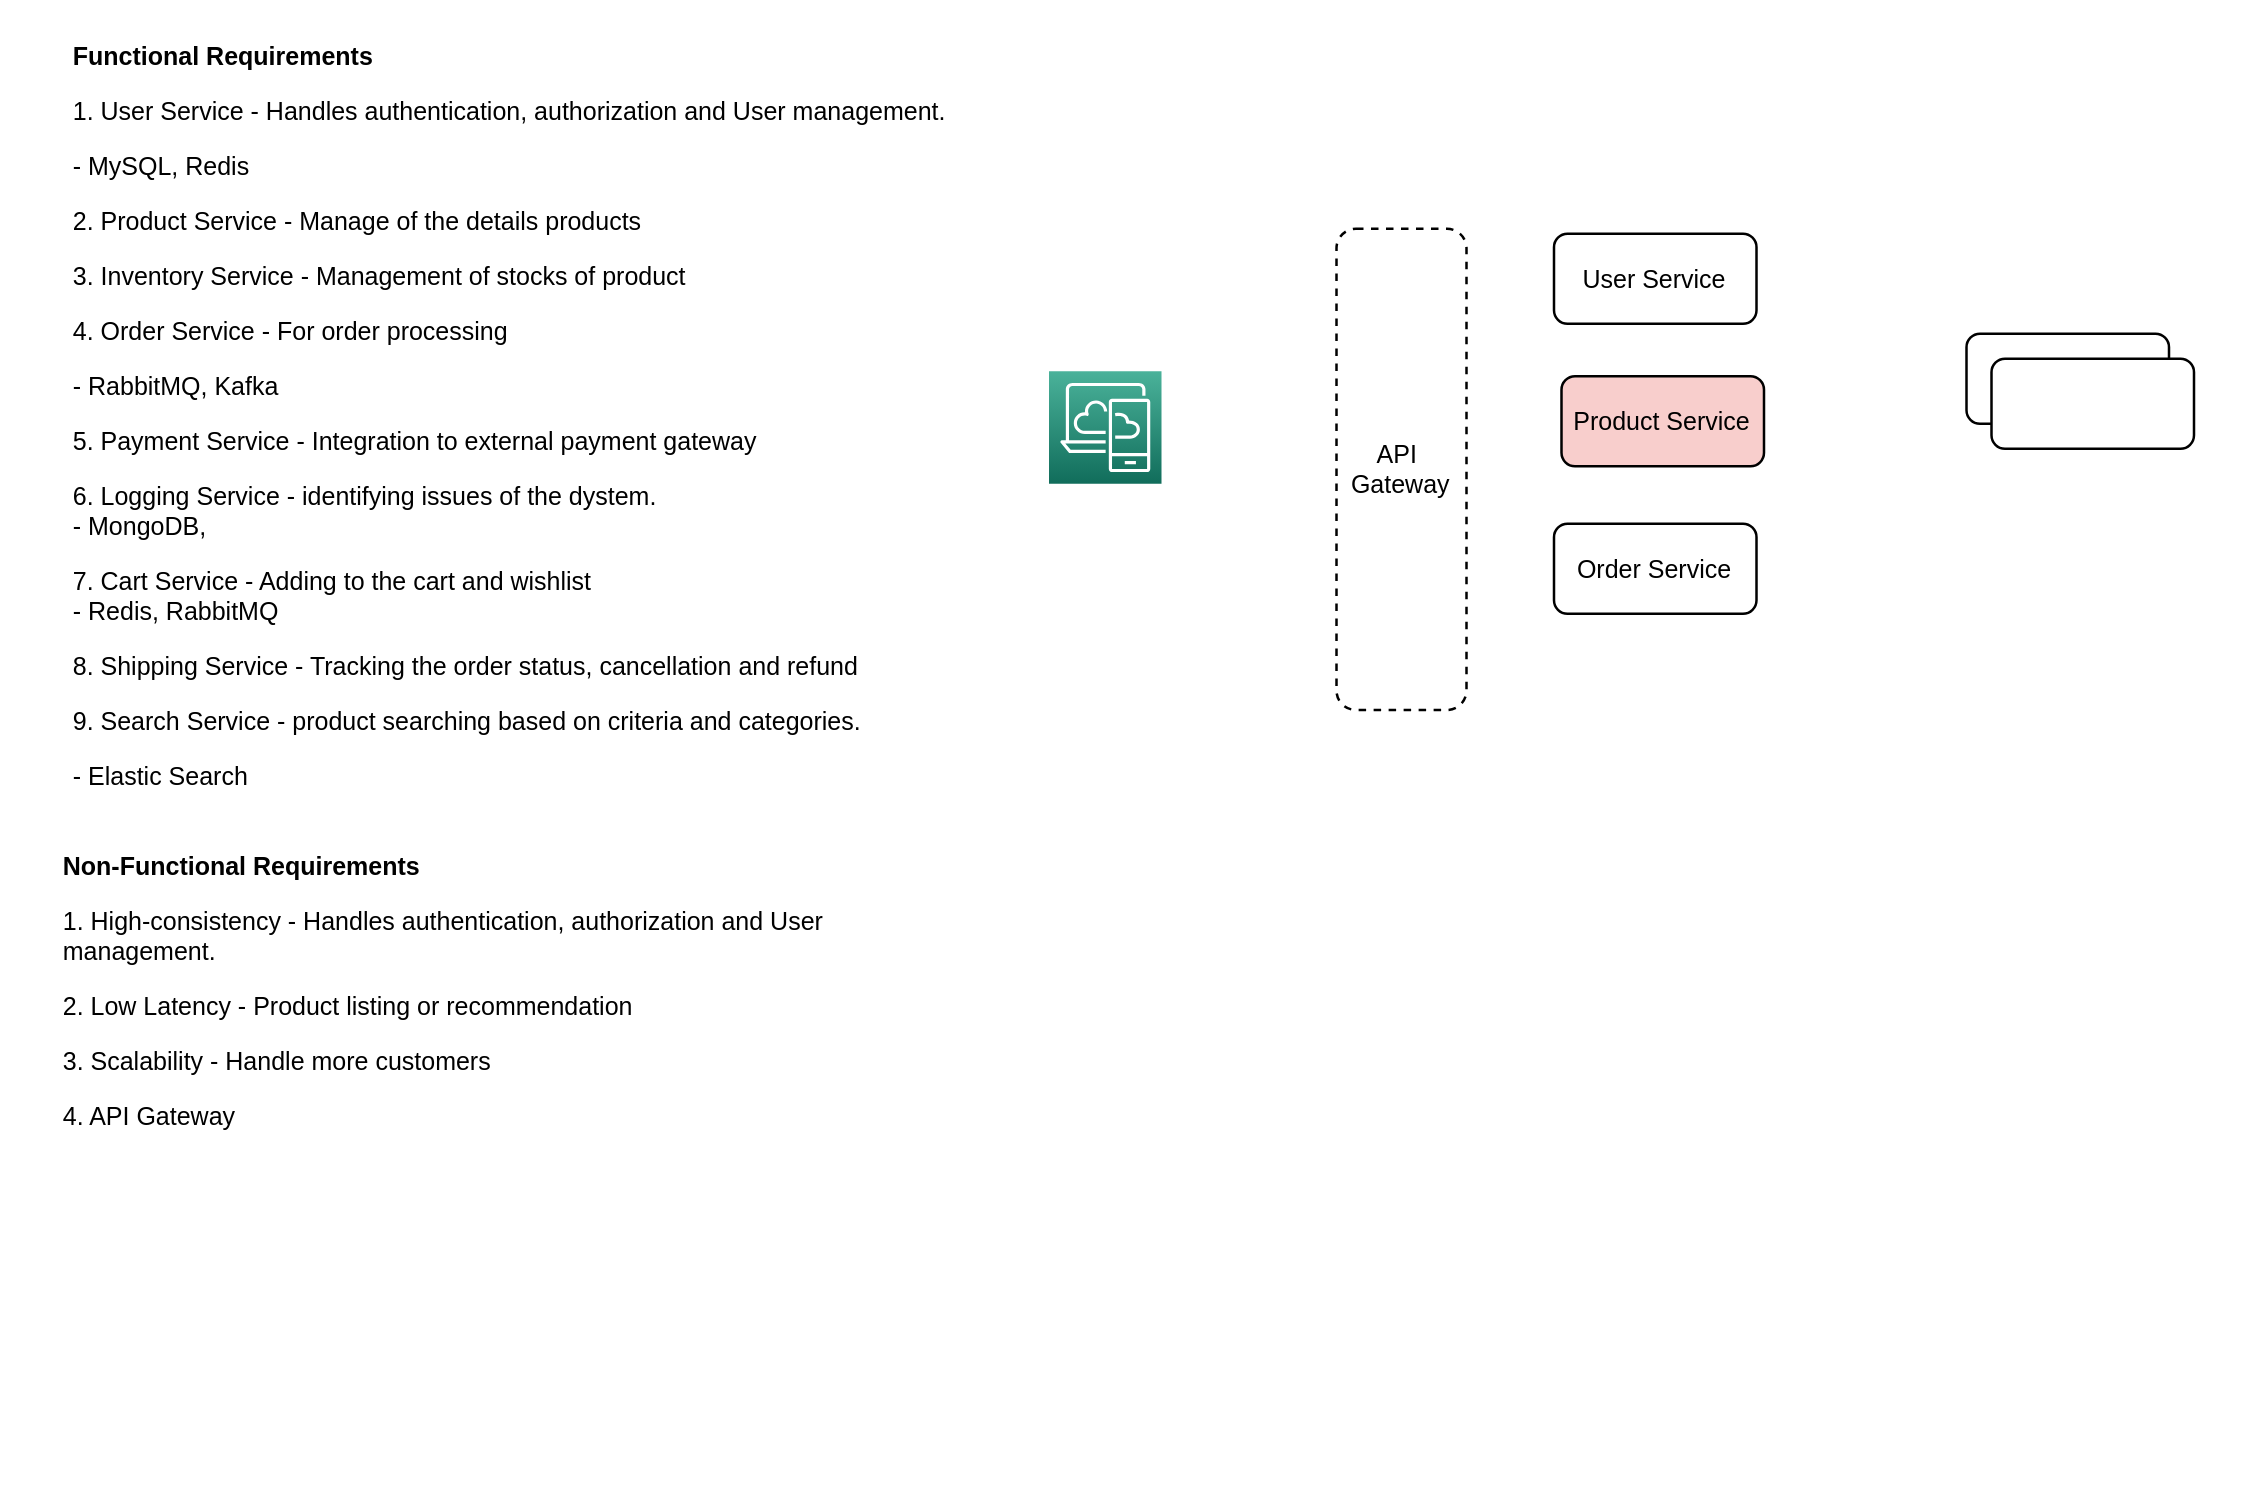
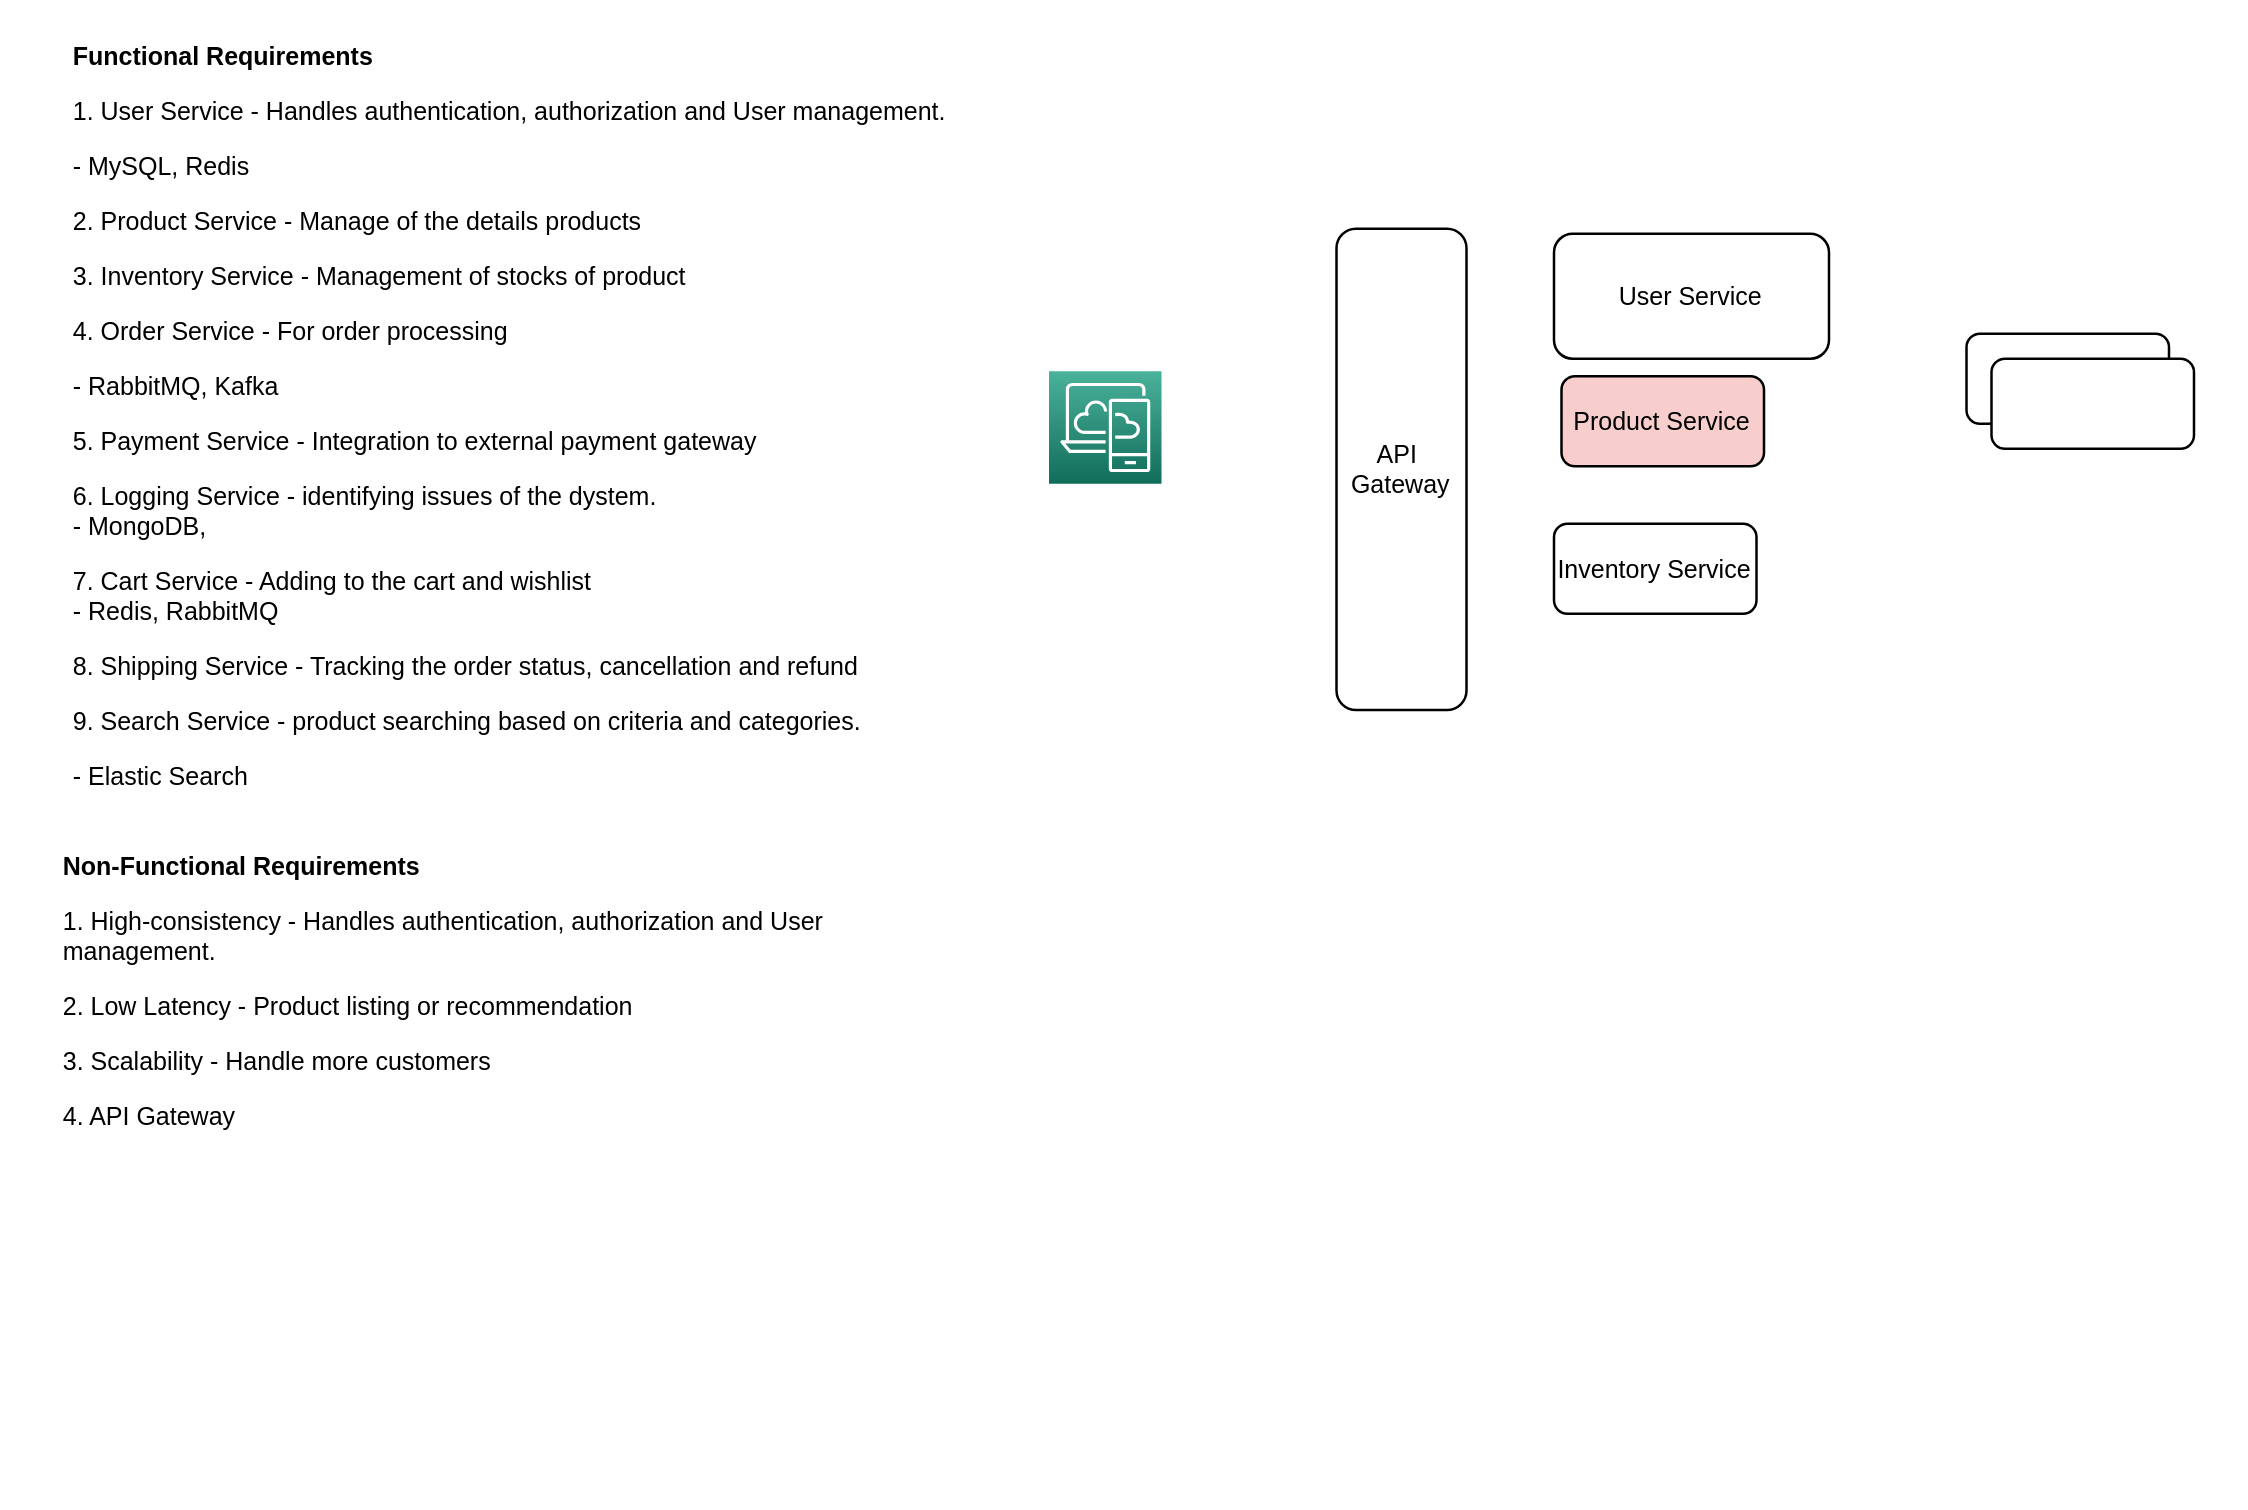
- <mxCell id="6" value="User Service" style="rounded=1;whiteSpace=wrap;html=1;fontSize=10;" vertex="1" parent="1"><mxGeometry x="621" y="93" width="81" height="36" as="geometry" /></mxCell>
+ <mxCell id="6" value="User Service" style="rounded=1;whiteSpace=wrap;html=1;fontSize=10;" vertex="1" parent="1"><mxGeometry x="621" y="93" width="110" height="50" as="geometry" /></mxCell>
- <mxCell id="5" value="API&amp;nbsp;&lt;br&gt;Gateway" style="rounded=1;whiteSpace=wrap;html=1;fontSize=10;dashed=1;" vertex="1" parent="1"><mxGeometry x="534" y="91" width="52" height="192.5" as="geometry" /></mxCell>
+ <mxCell id="5" value="API&amp;nbsp;&lt;br&gt;Gateway" style="rounded=1;whiteSpace=wrap;html=1;fontSize=10;" vertex="1" parent="1"><mxGeometry x="534" y="91" width="52" height="192.5" as="geometry" /></mxCell>
- <mxCell id="9" value="Order Service" style="rounded=1;whiteSpace=wrap;html=1;fontSize=10;" vertex="1" parent="1"><mxGeometry x="621" y="209" width="81" height="36" as="geometry" /></mxCell>
+ <mxCell id="9" value="Inventory Service" style="rounded=1;whiteSpace=wrap;html=1;fontSize=10;" vertex="1" parent="1"><mxGeometry x="621" y="209" width="81" height="36" as="geometry" /></mxCell>
